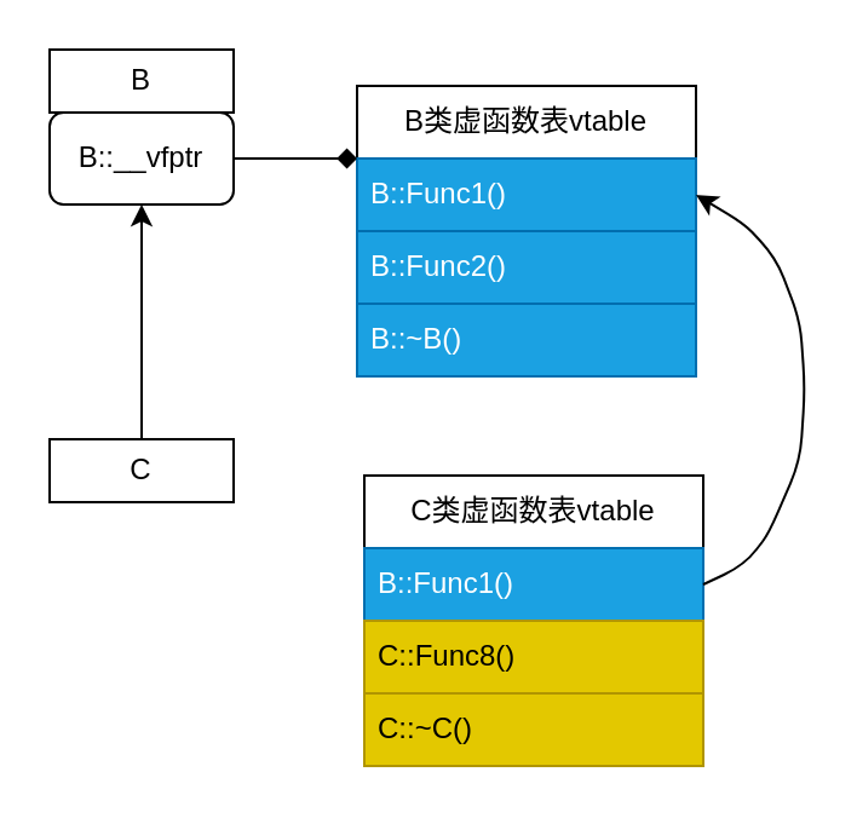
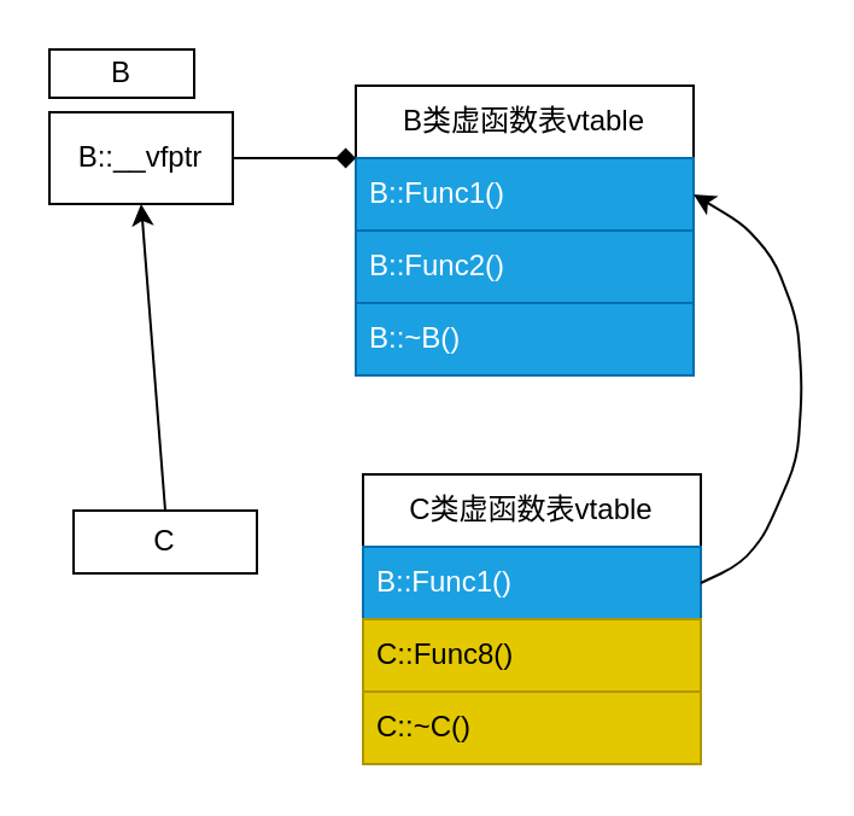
- <mxCell id="2" value="B" style="rounded=0;whiteSpace=wrap;html=1;strokeColor=#000000;fontColor=#000000;fillColor=none;" parent="1" vertex="1"><mxGeometry x="20" y="20" width="76" height="26" as="geometry" /></mxCell>
+ <mxCell id="2" value="B" style="rounded=0;whiteSpace=wrap;html=1;strokeColor=#000000;fontColor=#000000;fillColor=none;" parent="1" vertex="1"><mxGeometry x="20" y="20" width="60" height="20" as="geometry" /></mxCell>
- <mxCell id="8" value="B::__vfptr" style="whiteSpace=wrap;html=1;strokeColor=#000000;fontColor=#000000;fillColor=none;rounded=1;" parent="1" vertex="1"><mxGeometry x="20" y="46" width="76" height="38" as="geometry" /></mxCell>
+ <mxCell id="8" value="B::__vfptr" style="rounded=0;whiteSpace=wrap;html=1;strokeColor=#000000;fontColor=#000000;fillColor=none;" parent="1" vertex="1"><mxGeometry x="20" y="46" width="76" height="38" as="geometry" /></mxCell>
- <mxCell id="10" value="C" style="rounded=0;whiteSpace=wrap;html=1;strokeColor=#000000;fontColor=#000000;fillColor=none;" parent="1" vertex="1"><mxGeometry x="20" y="181" width="76" height="26" as="geometry" /></mxCell>
+ <mxCell id="10" value="C" style="rounded=0;whiteSpace=wrap;html=1;strokeColor=#000000;fontColor=#000000;fillColor=none;" parent="1" vertex="1"><mxGeometry x="30" y="211" width="76" height="26" as="geometry" /></mxCell>
